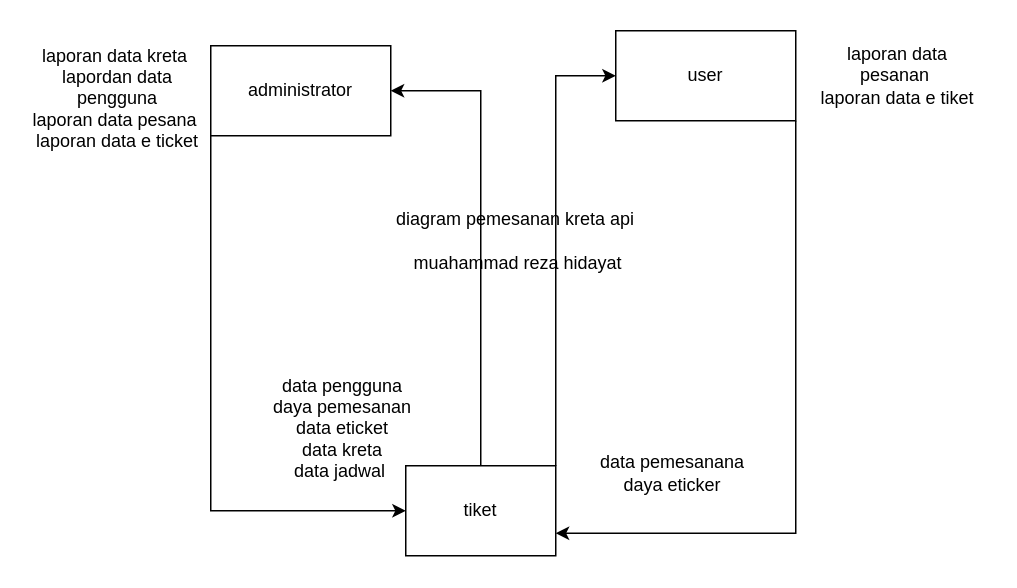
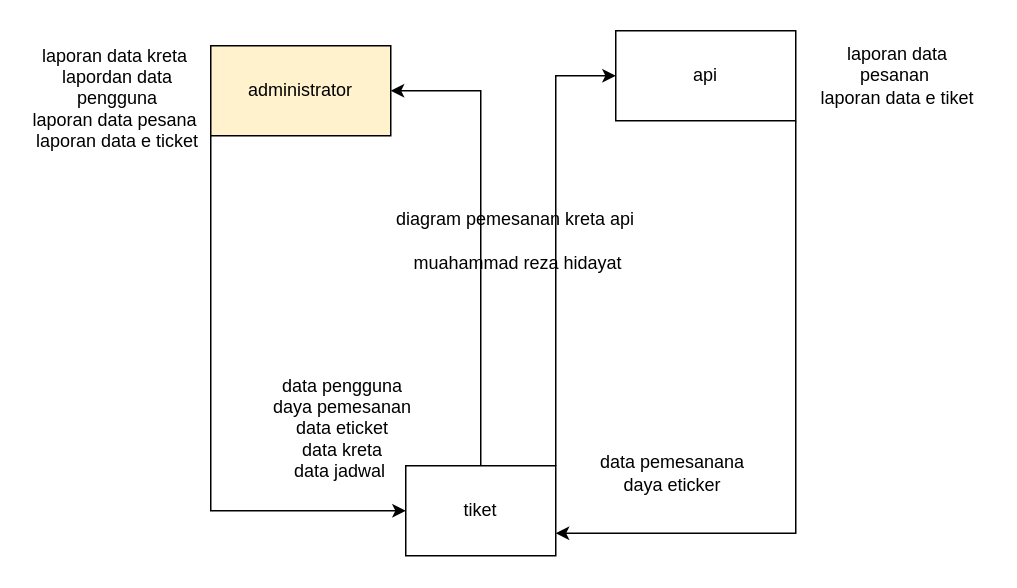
- <mxCell id="5" value="user" style="rounded=0;whiteSpace=wrap;html=1;" vertex="1" parent="1"><mxGeometry x="410" y="20" width="120" height="60" as="geometry" /></mxCell>
+ <mxCell id="5" value="api" style="rounded=0;whiteSpace=wrap;html=1;" vertex="1" parent="1"><mxGeometry x="410" y="20" width="120" height="60" as="geometry" /></mxCell>
- <mxCell id="3" value="administrator" style="rounded=0;whiteSpace=wrap;html=1;" vertex="1" parent="1"><mxGeometry x="140" y="30" width="120" height="60" as="geometry" /></mxCell>
+ <mxCell id="3" value="administrator" style="rounded=0;whiteSpace=wrap;html=1;fillColor=#fff2cc;" vertex="1" parent="1"><mxGeometry x="140" y="30" width="120" height="60" as="geometry" /></mxCell>
